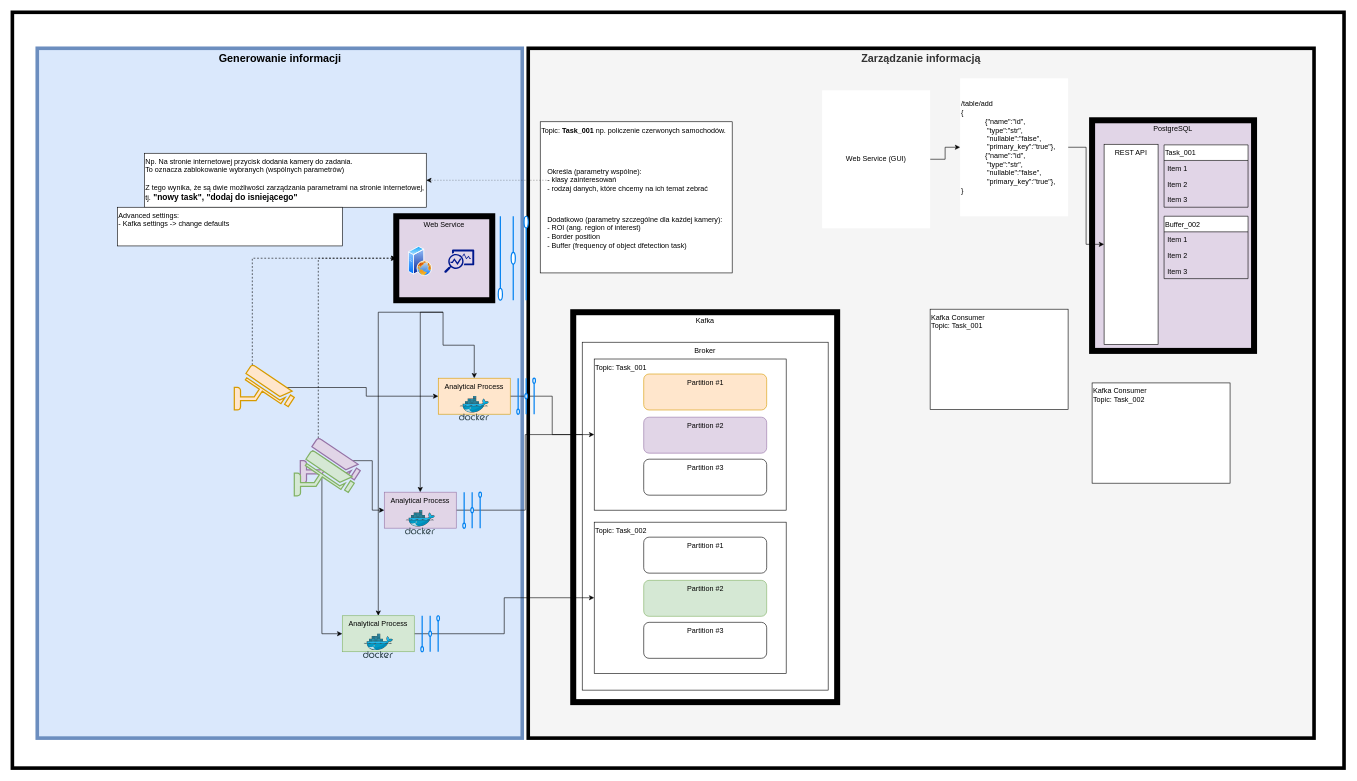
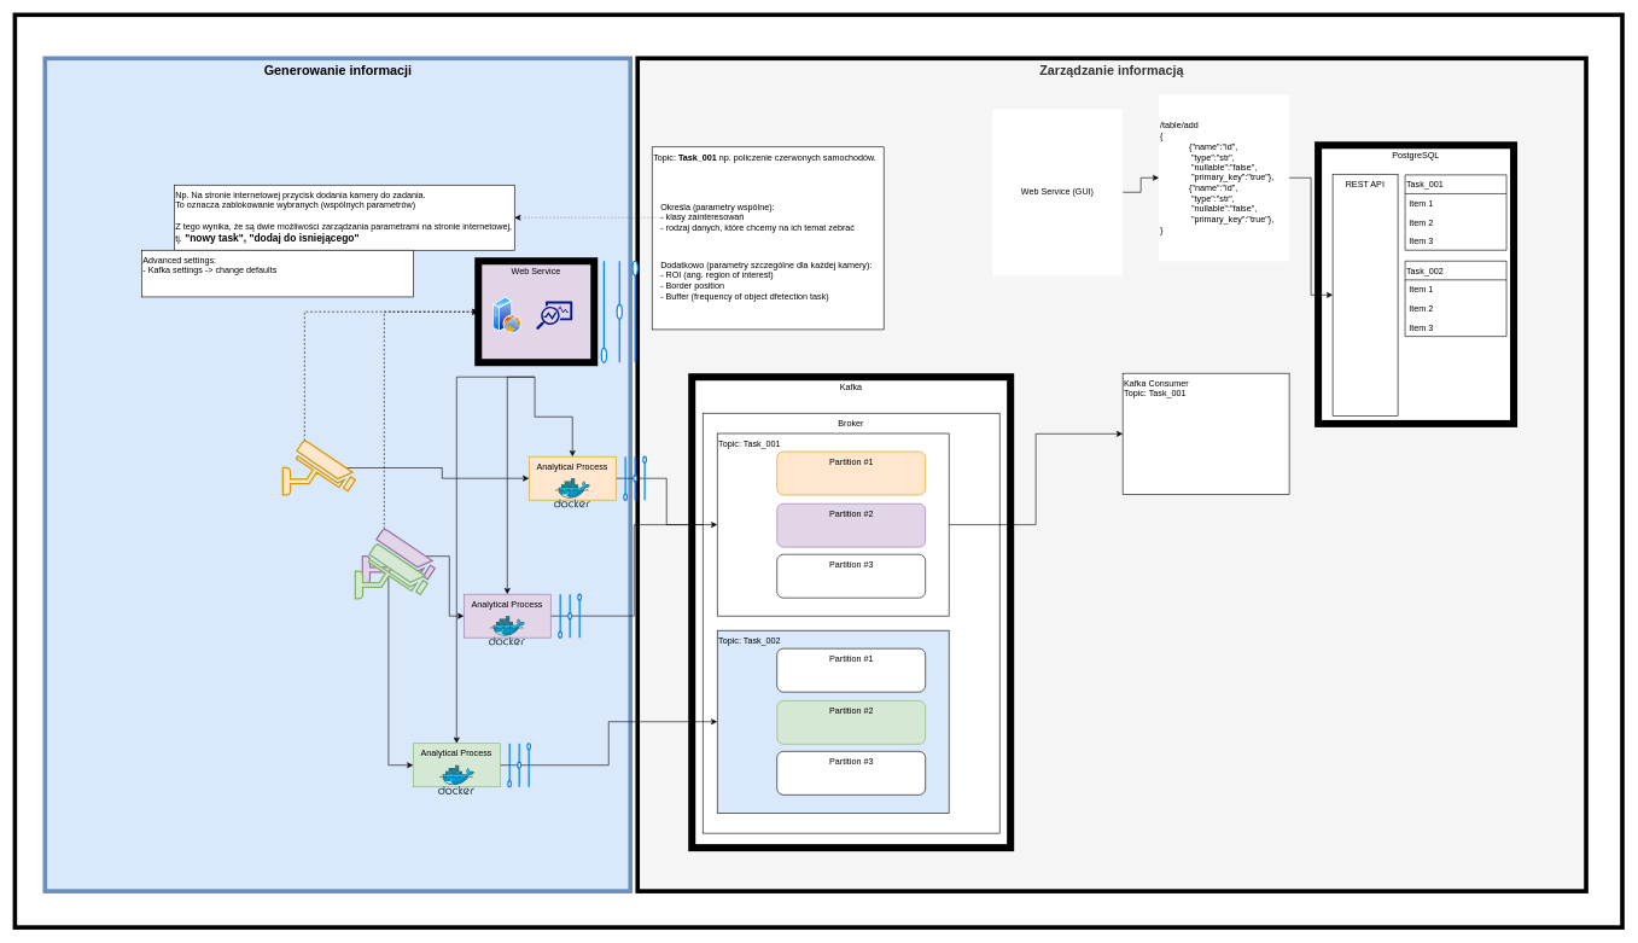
- <mxCell id="64" value="&lt;font color=&quot;#000000&quot;&gt;Buffer_002&lt;/font&gt;" style="swimlane;fontStyle=0;childLayout=stackLayout;horizontal=1;startSize=26;horizontalStack=0;resizeParent=1;resizeParentMax=0;resizeLast=0;collapsible=1;marginBottom=0;fontColor=#FF0000;strokeColor=#000000;strokeWidth=1;align=left;verticalAlign=top;html=1;" parent="1" vertex="1"><mxGeometry x="1940" y="360" width="140" height="104" as="geometry" /></mxCell>
+ <mxCell id="64" value="&lt;font color=&quot;#000000&quot;&gt;Task_002&lt;/font&gt;" style="swimlane;fontStyle=0;childLayout=stackLayout;horizontal=1;startSize=26;horizontalStack=0;resizeParent=1;resizeParentMax=0;resizeLast=0;collapsible=1;marginBottom=0;fontColor=#FF0000;strokeColor=#000000;strokeWidth=1;align=left;verticalAlign=top;html=1;" parent="1" vertex="1"><mxGeometry x="1940" y="360" width="140" height="104" as="geometry" /></mxCell>
- <mxCell id="6" value="PostgreSQL" style="rounded=0;whiteSpace=wrap;html=1;verticalAlign=top;strokeWidth=10;fillColor=#e1d5e7;" parent="1" vertex="1"><mxGeometry x="1820" y="200" width="270" height="384.5" as="geometry" /></mxCell>
+ <mxCell id="6" value="PostgreSQL" style="rounded=0;whiteSpace=wrap;html=1;verticalAlign=top;strokeWidth=10;" parent="1" vertex="1"><mxGeometry x="1820" y="200" width="270" height="384.5" as="geometry" /></mxCell>
- <mxCell id="57" value="Kafka Consumer&lt;br&gt;Topic: Task_002" style="rounded=0;whiteSpace=wrap;html=1;strokeWidth=1;align=left;verticalAlign=top;" parent="1" vertex="1"><mxGeometry x="1820" y="637.88" width="230" height="167.12" as="geometry" /></mxCell>
+ <mxCell id="22" style="edgeStyle=orthogonalEdgeStyle;rounded=0;orthogonalLoop=1;jettySize=auto;html=1;exitX=1;exitY=0.5;exitDx=0;exitDy=0;entryX=0;entryY=0.5;entryDx=0;entryDy=0;fontColor=#FF0000;" parent="1" source="23" target="45" edge="1"><mxGeometry relative="1" as="geometry" /></mxCell>
- <mxCell id="46" value="Topic: Task_002" style="rounded=0;whiteSpace=wrap;verticalAlign=top;align=left;html=1;" parent="1" vertex="1"><mxGeometry x="990" y="870" width="320" height="252" as="geometry" /></mxCell>
+ <mxCell id="46" value="Topic: Task_002" style="rounded=0;whiteSpace=wrap;verticalAlign=top;align=left;html=1;fillColor=#dae8fc;" parent="1" vertex="1"><mxGeometry x="990" y="870" width="320" height="252" as="geometry" /></mxCell>
